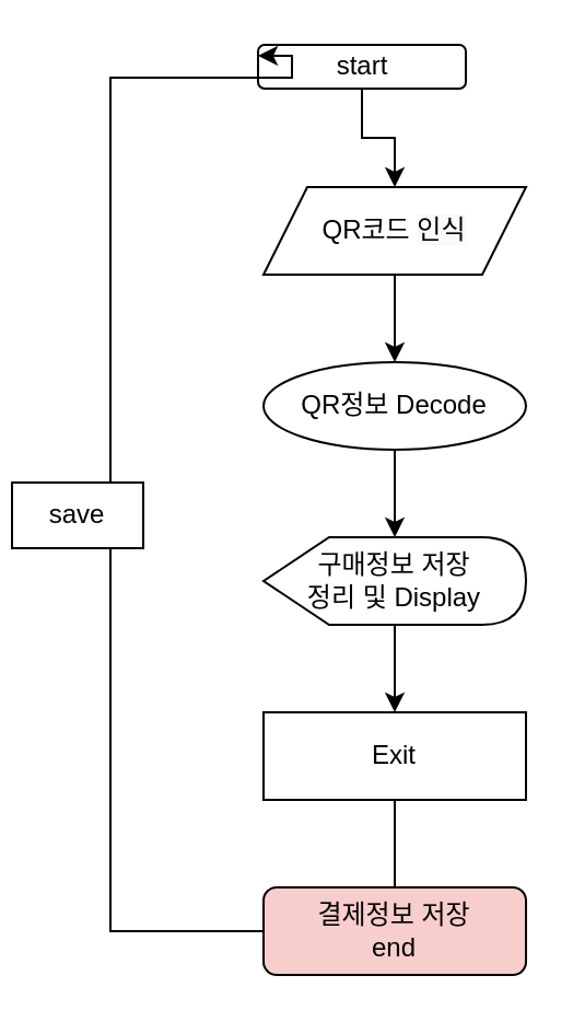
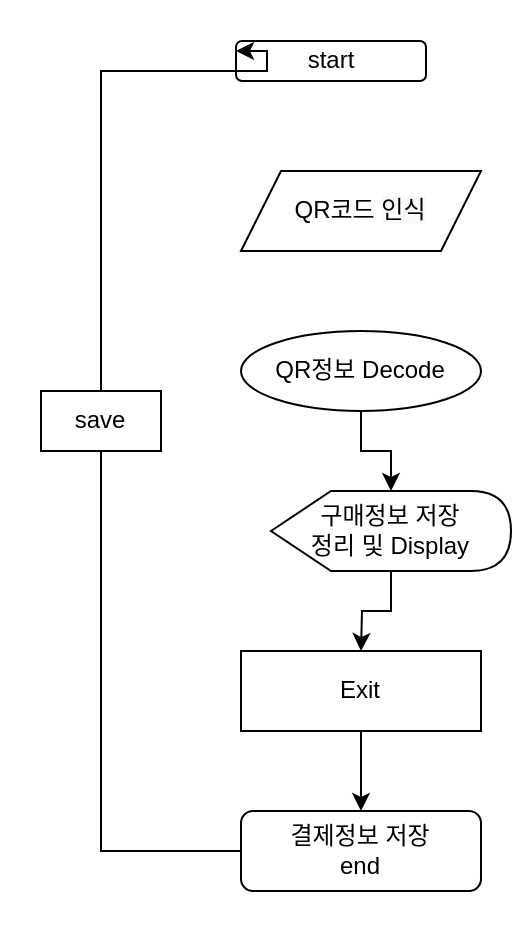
- <mxCell id="8" style="edgeStyle=orthogonalEdgeStyle;rounded=0;orthogonalLoop=1;jettySize=auto;html=1;entryX=0.5;entryY=0;entryDx=0;entryDy=0;" edge="1" parent="1" source="9" target="5"><mxGeometry relative="1" as="geometry" /></mxCell>
- <mxCell id="4" value="" style="edgeStyle=orthogonalEdgeStyle;rounded=0;orthogonalLoop=1;jettySize=auto;html=1;" edge="1" parent="1" source="5" target="3"><mxGeometry relative="1" as="geometry" /></mxCell>
- <mxCell id="12" value="save" style="rounded=0;whiteSpace=wrap;html=1;" vertex="1" parent="1"><mxGeometry x="5" y="220" width="60" height="30" as="geometry" /></mxCell>
+ <mxCell id="12" value="save" style="rounded=0;whiteSpace=wrap;html=1;" vertex="1" parent="1"><mxGeometry x="20" y="195" width="60" height="30" as="geometry" /></mxCell>
- <mxCell id="7" value="구매정보 저장&lt;br&gt;정리 및 Display" style="shape=display;whiteSpace=wrap;html=1;" vertex="1" parent="1"><mxGeometry x="120" y="245" width="120" height="40" as="geometry" /></mxCell>
+ <mxCell id="7" value="구매정보 저장&lt;br&gt;정리 및 Display" style="shape=display;whiteSpace=wrap;html=1;" vertex="1" parent="1"><mxGeometry x="135" y="245" width="120" height="40" as="geometry" /></mxCell>
- <mxCell id="13" value="" style="edgeStyle=orthogonalEdgeStyle;rounded=0;orthogonalLoop=1;jettySize=auto;html=1;endArrow=none;" edge="1" parent="1" source="14" target="11"><mxGeometry relative="1" as="geometry" /></mxCell>
+ <mxCell id="13" value="" style="edgeStyle=orthogonalEdgeStyle;rounded=0;orthogonalLoop=1;jettySize=auto;html=1;" edge="1" parent="1" source="14" target="11"><mxGeometry relative="1" as="geometry" /></mxCell>
- <mxCell id="11" value="결제정보 저장&lt;br&gt;end" style="rounded=1;whiteSpace=wrap;html=1;fillColor=#f8cecc;" vertex="1" parent="1"><mxGeometry x="120" y="405" width="120" height="40" as="geometry" /></mxCell>
+ <mxCell id="11" value="결제정보 저장&lt;br&gt;end" style="rounded=1;whiteSpace=wrap;html=1;" vertex="1" parent="1"><mxGeometry x="120" y="405" width="120" height="40" as="geometry" /></mxCell>
